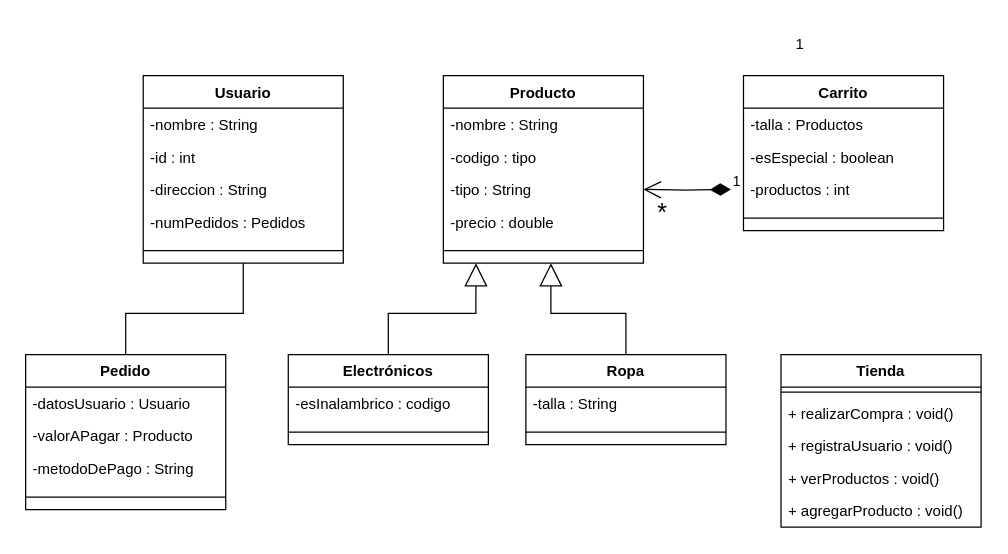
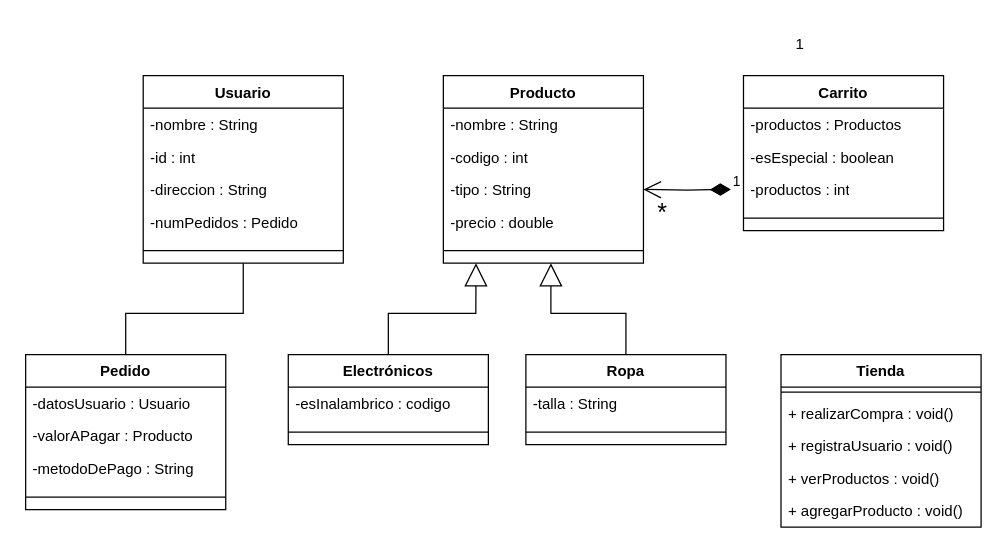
- <mxCell id="15" value="-talla : Productos" style="text;strokeColor=none;fillColor=none;align=left;verticalAlign=top;spacingLeft=4;spacingRight=4;overflow=hidden;rotatable=0;points=[[0,0.5],[1,0.5]];portConstraint=eastwest;whiteSpace=wrap;html=1;" parent="14" vertex="1"><mxGeometry y="26" width="160" height="26" as="geometry" /></mxCell>
+ <mxCell id="15" value="-productos : Productos" style="text;strokeColor=none;fillColor=none;align=left;verticalAlign=top;spacingLeft=4;spacingRight=4;overflow=hidden;rotatable=0;points=[[0,0.5],[1,0.5]];portConstraint=eastwest;whiteSpace=wrap;html=1;" parent="14" vertex="1"><mxGeometry y="26" width="160" height="26" as="geometry" /></mxCell>
- <mxCell id="10" value="-codigo : tipo" style="text;strokeColor=none;fillColor=none;align=left;verticalAlign=top;spacingLeft=4;spacingRight=4;overflow=hidden;rotatable=0;points=[[0,0.5],[1,0.5]];portConstraint=eastwest;whiteSpace=wrap;html=1;" parent="8" vertex="1"><mxGeometry y="52" width="160" height="26" as="geometry" /></mxCell>
+ <mxCell id="10" value="-codigo : int" style="text;strokeColor=none;fillColor=none;align=left;verticalAlign=top;spacingLeft=4;spacingRight=4;overflow=hidden;rotatable=0;points=[[0,0.5],[1,0.5]];portConstraint=eastwest;whiteSpace=wrap;html=1;" parent="8" vertex="1"><mxGeometry y="52" width="160" height="26" as="geometry" /></mxCell>
- <mxCell id="6" value="-numPedidos : Pedidos" style="text;strokeColor=none;fillColor=none;align=left;verticalAlign=top;spacingLeft=4;spacingRight=4;overflow=hidden;rotatable=0;points=[[0,0.5],[1,0.5]];portConstraint=eastwest;whiteSpace=wrap;html=1;" parent="2" vertex="1"><mxGeometry y="104" width="160" height="26" as="geometry" /></mxCell>
+ <mxCell id="6" value="-numPedidos : Pedido" style="text;strokeColor=none;fillColor=none;align=left;verticalAlign=top;spacingLeft=4;spacingRight=4;overflow=hidden;rotatable=0;points=[[0,0.5],[1,0.5]];portConstraint=eastwest;whiteSpace=wrap;html=1;" parent="2" vertex="1"><mxGeometry y="104" width="160" height="26" as="geometry" /></mxCell>
